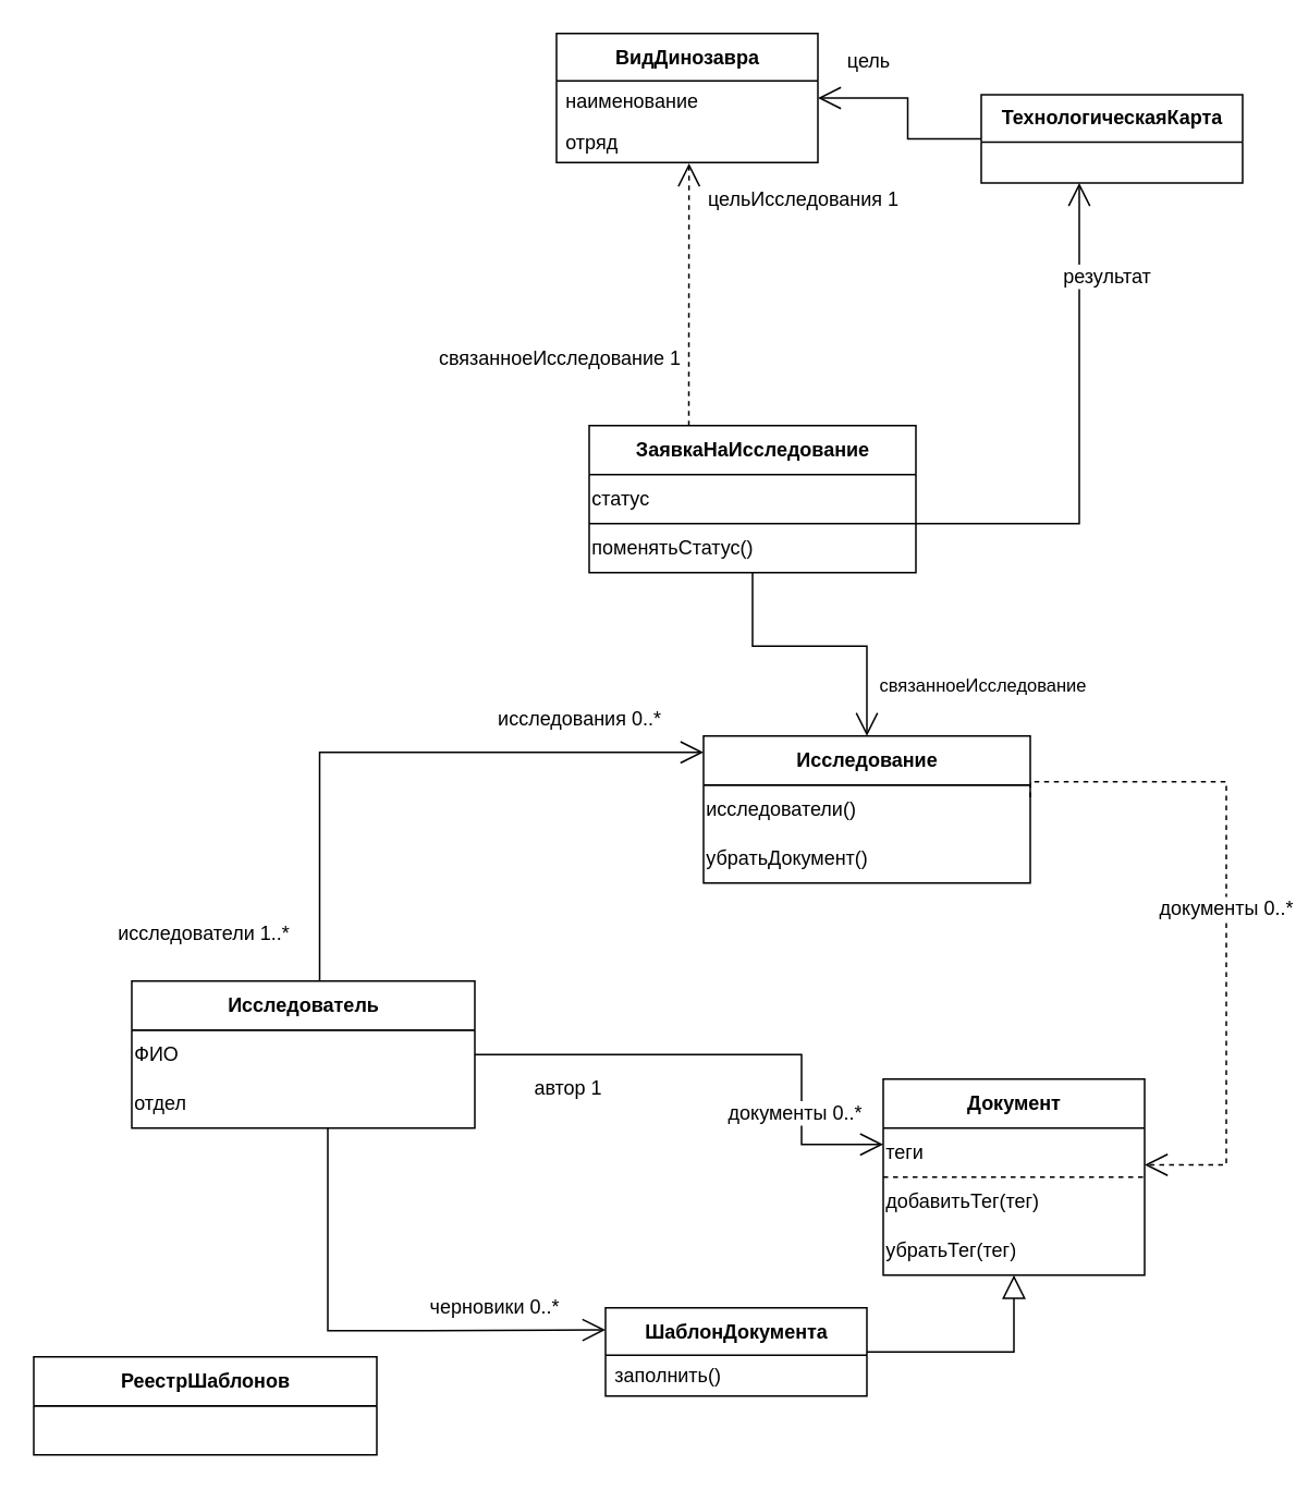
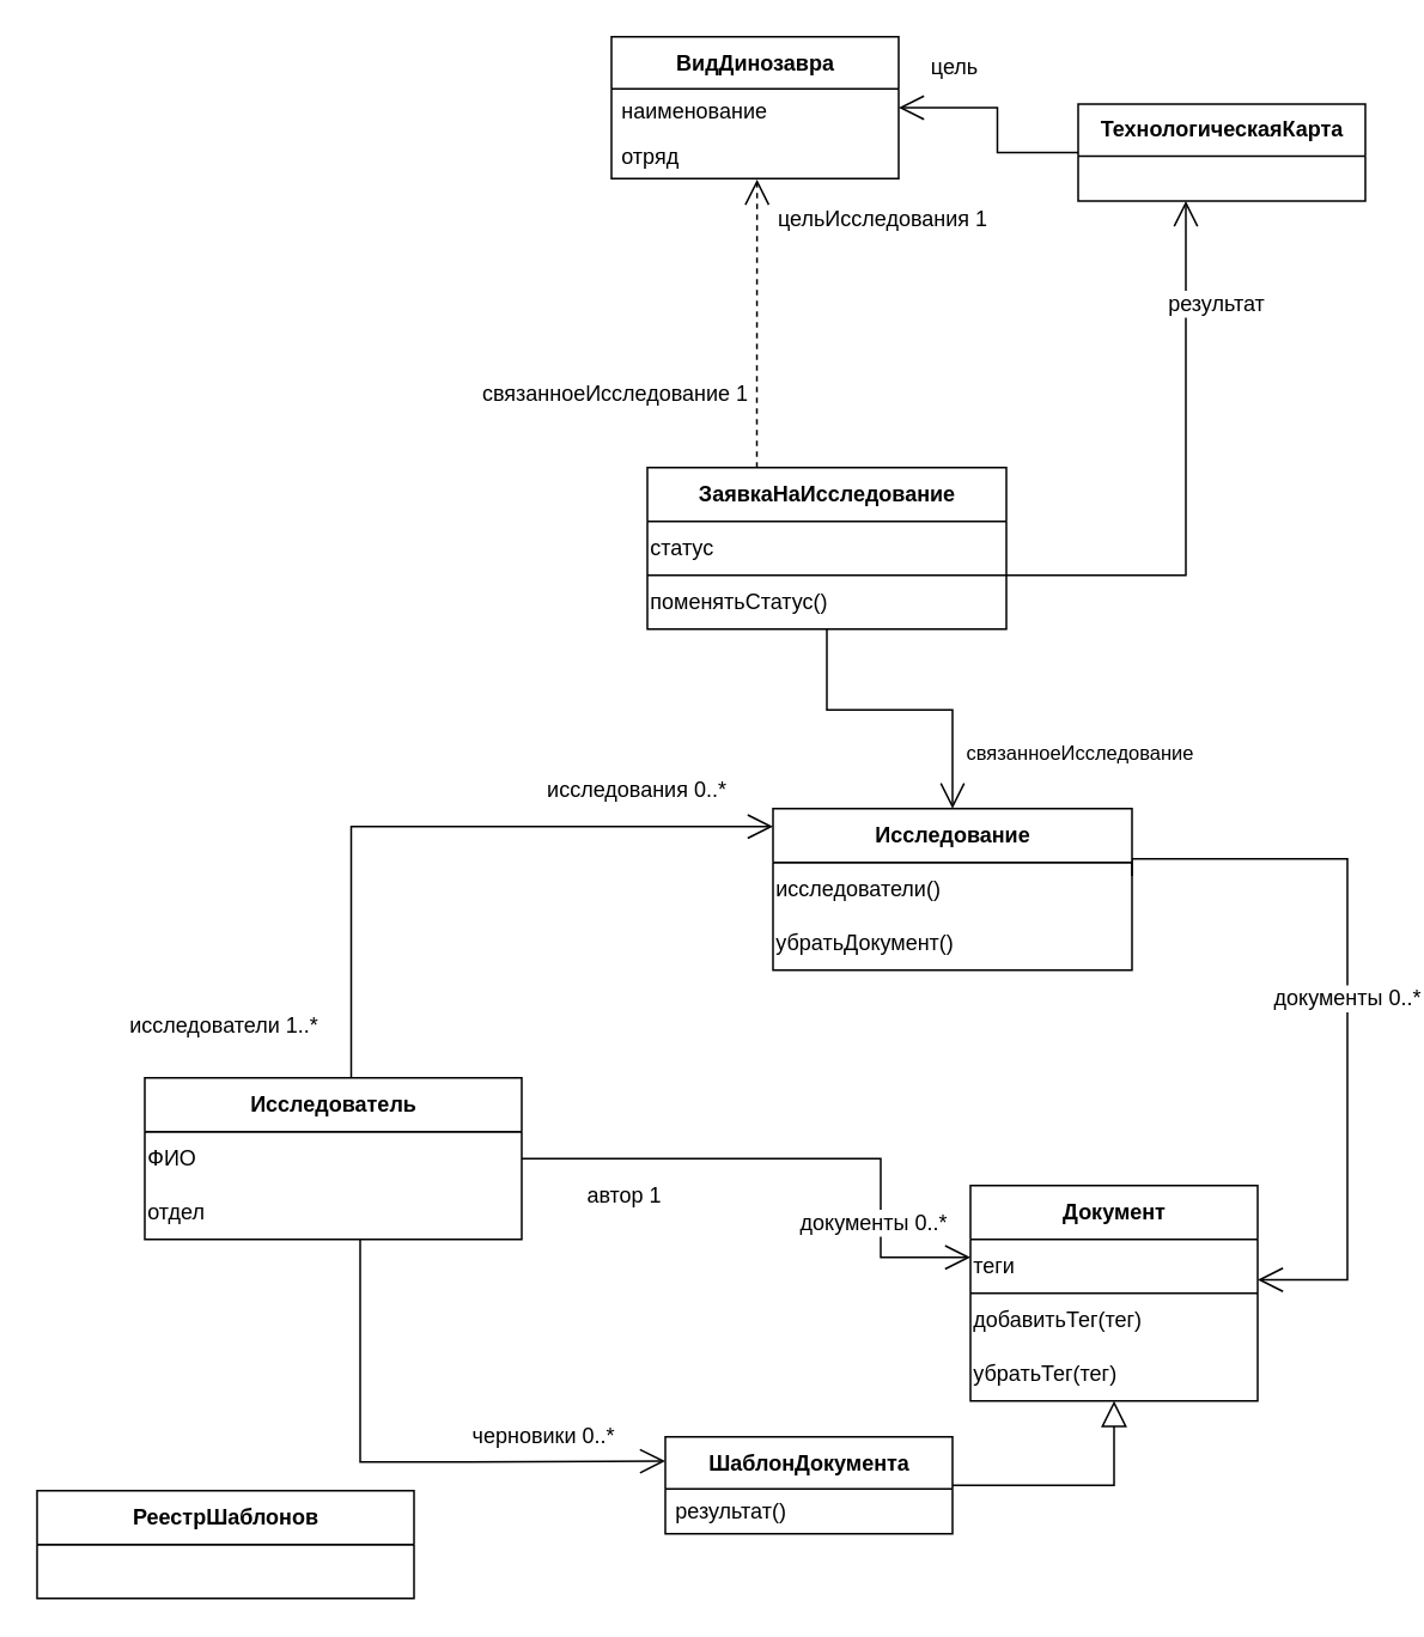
- <mxCell id="2" value="документы 0..*" style="edgeStyle=orthogonalEdgeStyle;rounded=0;orthogonalLoop=1;jettySize=auto;html=1;endArrow=open;endFill=0;endSize=12;fontSize=12;entryX=1;entryY=0.75;entryDx=0;entryDy=0;exitX=1;exitY=0.25;exitDx=0;exitDy=0;dashed=1;" parent="1" source="41" target="16" edge="1"><mxGeometry relative="1" as="geometry"><mxPoint x="680" y="-30" as="targetPoint" /><Array as="points"><mxPoint x="630" y="478" /><mxPoint x="750" y="478" /><mxPoint x="750" y="713" /></Array></mxGeometry></mxCell>
+ <mxCell id="2" value="документы 0..*" style="edgeStyle=orthogonalEdgeStyle;rounded=0;orthogonalLoop=1;jettySize=auto;html=1;endArrow=open;endFill=0;endSize=12;fontSize=12;entryX=1;entryY=0.75;entryDx=0;entryDy=0;exitX=1;exitY=0.25;exitDx=0;exitDy=0;" parent="1" source="41" target="16" edge="1"><mxGeometry relative="1" as="geometry"><mxPoint x="680" y="-30" as="targetPoint" /><Array as="points"><mxPoint x="630" y="478" /><mxPoint x="750" y="478" /><mxPoint x="750" y="713" /></Array></mxGeometry></mxCell>
- <mxCell id="17" value="" style="endArrow=none;html=1;rounded=0;fontSize=12;endSize=12;exitX=0;exitY=1;exitDx=0;exitDy=0;entryX=1;entryY=0;entryDx=0;entryDy=0;dashed=1;" parent="15" source="16" target="18" edge="1"><mxGeometry width="50" height="50" relative="1" as="geometry"><mxPoint x="10" y="100" as="sourcePoint" /><mxPoint x="60" y="50" as="targetPoint" /></mxGeometry></mxCell>
+ <mxCell id="17" value="" style="endArrow=none;html=1;rounded=0;fontSize=12;endSize=12;exitX=0;exitY=1;exitDx=0;exitDy=0;entryX=1;entryY=0;entryDx=0;entryDy=0;" parent="15" source="16" target="18" edge="1"><mxGeometry width="50" height="50" relative="1" as="geometry"><mxPoint x="10" y="100" as="sourcePoint" /><mxPoint x="60" y="50" as="targetPoint" /></mxGeometry></mxCell>
- <mxCell id="30" value="заполнить()" style="text;html=1;strokeColor=none;fillColor=none;align=left;verticalAlign=middle;spacingLeft=4;spacingRight=4;overflow=hidden;rotatable=0;points=[[0,0.5],[1,0.5]];portConstraint=eastwest;fontSize=12;" parent="29" vertex="1"><mxGeometry y="29" width="160" height="25" as="geometry" /></mxCell>
+ <mxCell id="30" value="результат()" style="text;html=1;strokeColor=none;fillColor=none;align=left;verticalAlign=middle;spacingLeft=4;spacingRight=4;overflow=hidden;rotatable=0;points=[[0,0.5],[1,0.5]];portConstraint=eastwest;fontSize=12;" parent="29" vertex="1"><mxGeometry y="29" width="160" height="25" as="geometry" /></mxCell>
